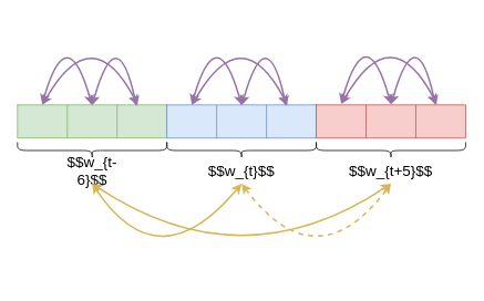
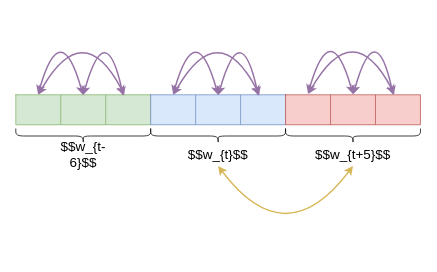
- <mxCell id="21" value="" style="curved=1;endArrow=classic;html=1;rounded=0;fontFamily=Times New Roman;fontSize=18;exitX=0.5;exitY=1;exitDx=0;exitDy=0;entryX=0.5;entryY=1;entryDx=0;entryDy=0;fillColor=#fff2cc;strokeColor=#d6b656;startArrow=classic;startFill=1;strokeWidth=2;" edge="1" parent="1" source="20" target="25"><mxGeometry width="50" height="50" relative="1" as="geometry"><mxPoint x="220" y="81" as="sourcePoint" /><mxPoint x="270" y="31" as="targetPoint" /><Array as="points"><mxPoint x="190" y="341" /></Array></mxGeometry></mxCell>
- <mxCell id="22" value="" style="curved=1;endArrow=classic;html=1;rounded=0;fontFamily=Times New Roman;fontSize=18;exitX=0.5;exitY=1;exitDx=0;exitDy=0;entryX=0.5;entryY=1;entryDx=0;entryDy=0;fillColor=#fff2cc;strokeColor=#d6b656;startArrow=classic;startFill=1;strokeWidth=2;" edge="1" parent="1" source="20" target="26"><mxGeometry width="50" height="50" relative="1" as="geometry"><mxPoint x="123.42" y="134.36" as="sourcePoint" /><mxPoint x="484.5" y="135.36" as="targetPoint" /><Array as="points"><mxPoint x="290" y="341" /></Array></mxGeometry></mxCell>
- <mxCell id="27" value="" style="curved=1;endArrow=classic;html=1;rounded=0;fontFamily=Times New Roman;fontSize=18;exitX=0.5;exitY=1;exitDx=0;exitDy=0;entryX=0.5;entryY=1;entryDx=0;entryDy=0;fillColor=#fff2cc;strokeColor=#d6b656;startArrow=classic;startFill=1;strokeWidth=2;dashed=1;" edge="1" parent="1" source="25" target="26"><mxGeometry width="50" height="50" relative="1" as="geometry"><mxPoint x="120" y="231" as="sourcePoint" /><mxPoint x="300" y="231" as="targetPoint" /><Array as="points"><mxPoint x="380" y="341" /></Array></mxGeometry></mxCell>
+ <mxCell id="27" value="" style="curved=1;endArrow=classic;html=1;rounded=0;fontFamily=Times New Roman;fontSize=18;exitX=0.5;exitY=1;exitDx=0;exitDy=0;entryX=0.5;entryY=1;entryDx=0;entryDy=0;fillColor=#fff2cc;strokeColor=#d6b656;startArrow=classic;startFill=1;strokeWidth=2;" edge="1" parent="1" source="25" target="26"><mxGeometry width="50" height="50" relative="1" as="geometry"><mxPoint x="120" y="231" as="sourcePoint" /><mxPoint x="300" y="231" as="targetPoint" /><Array as="points"><mxPoint x="380" y="341" /></Array></mxGeometry></mxCell>
